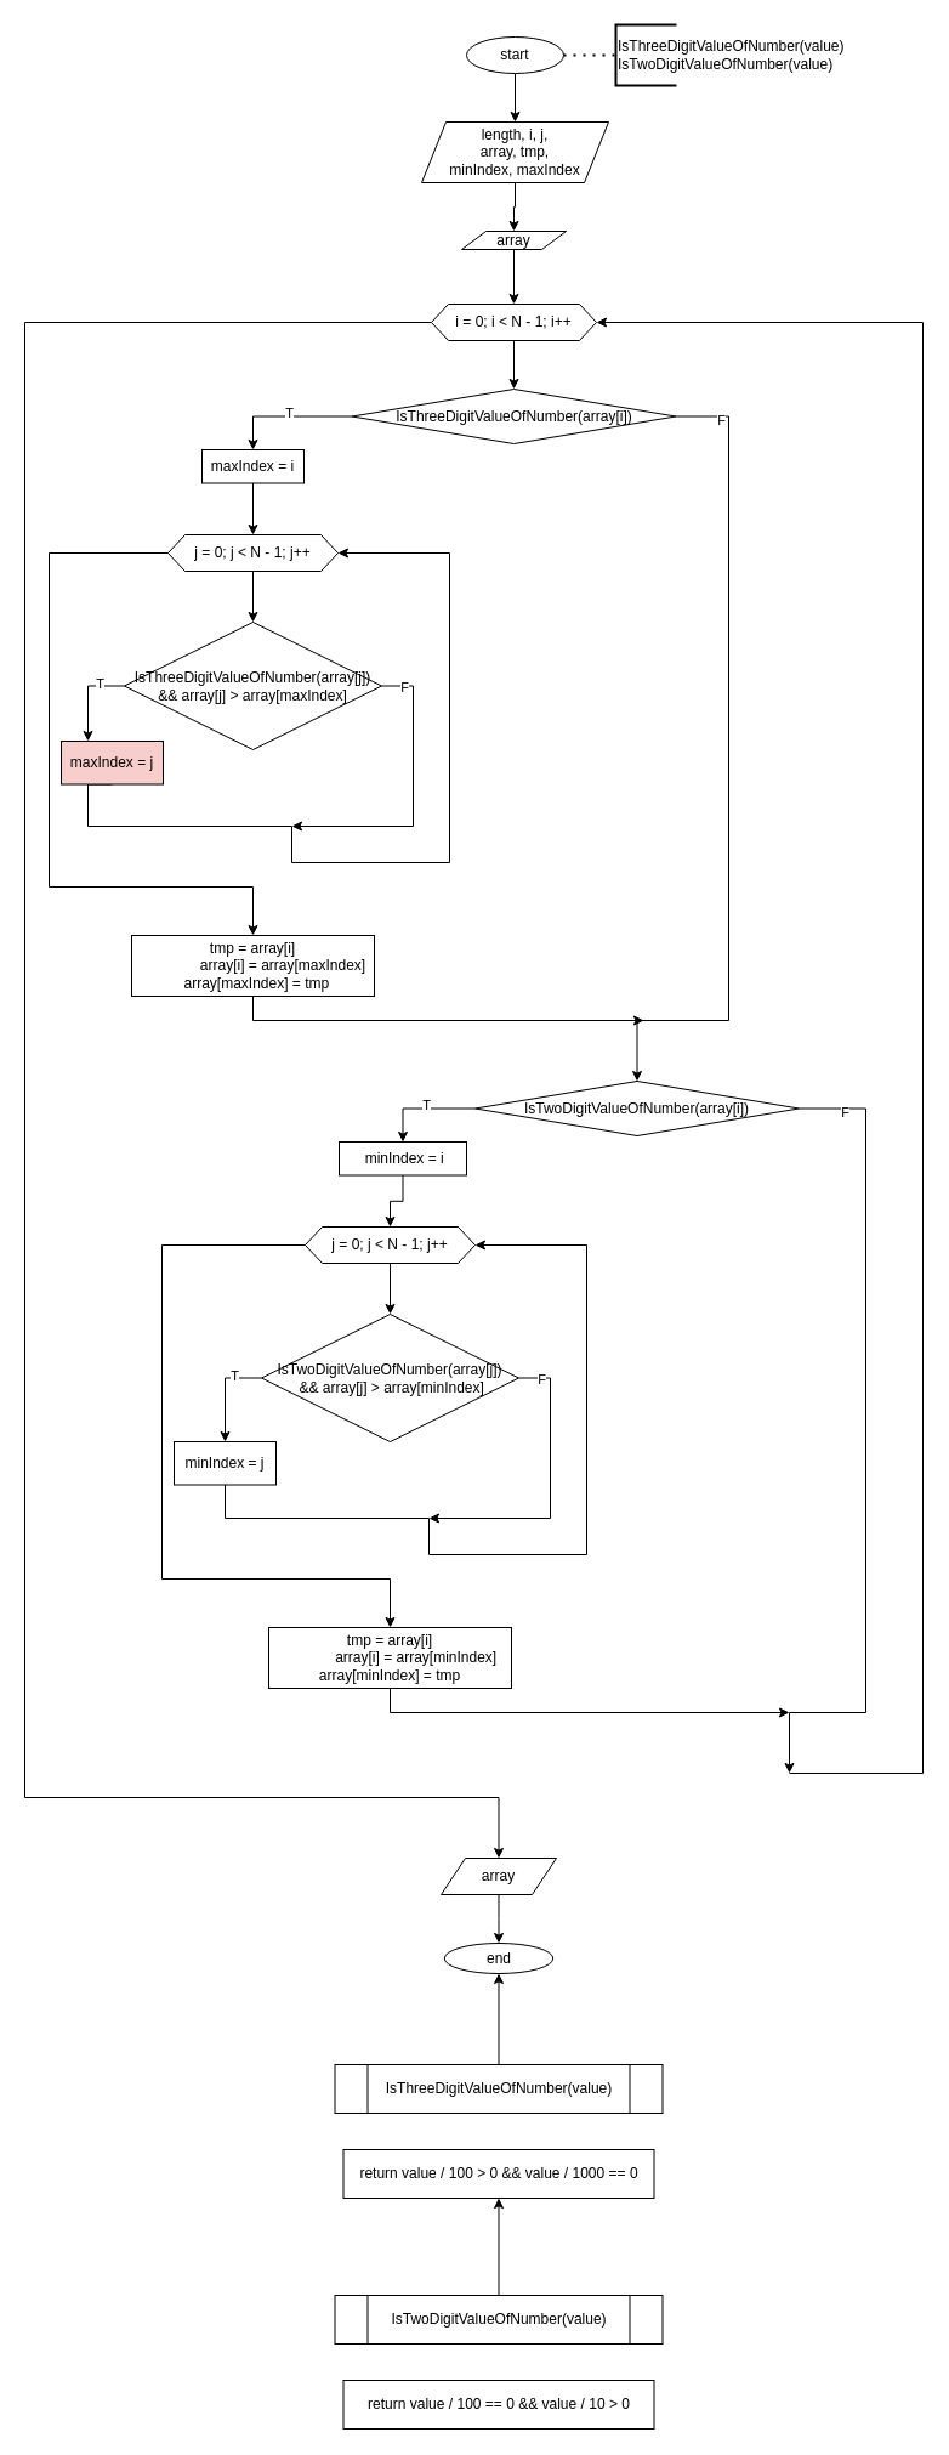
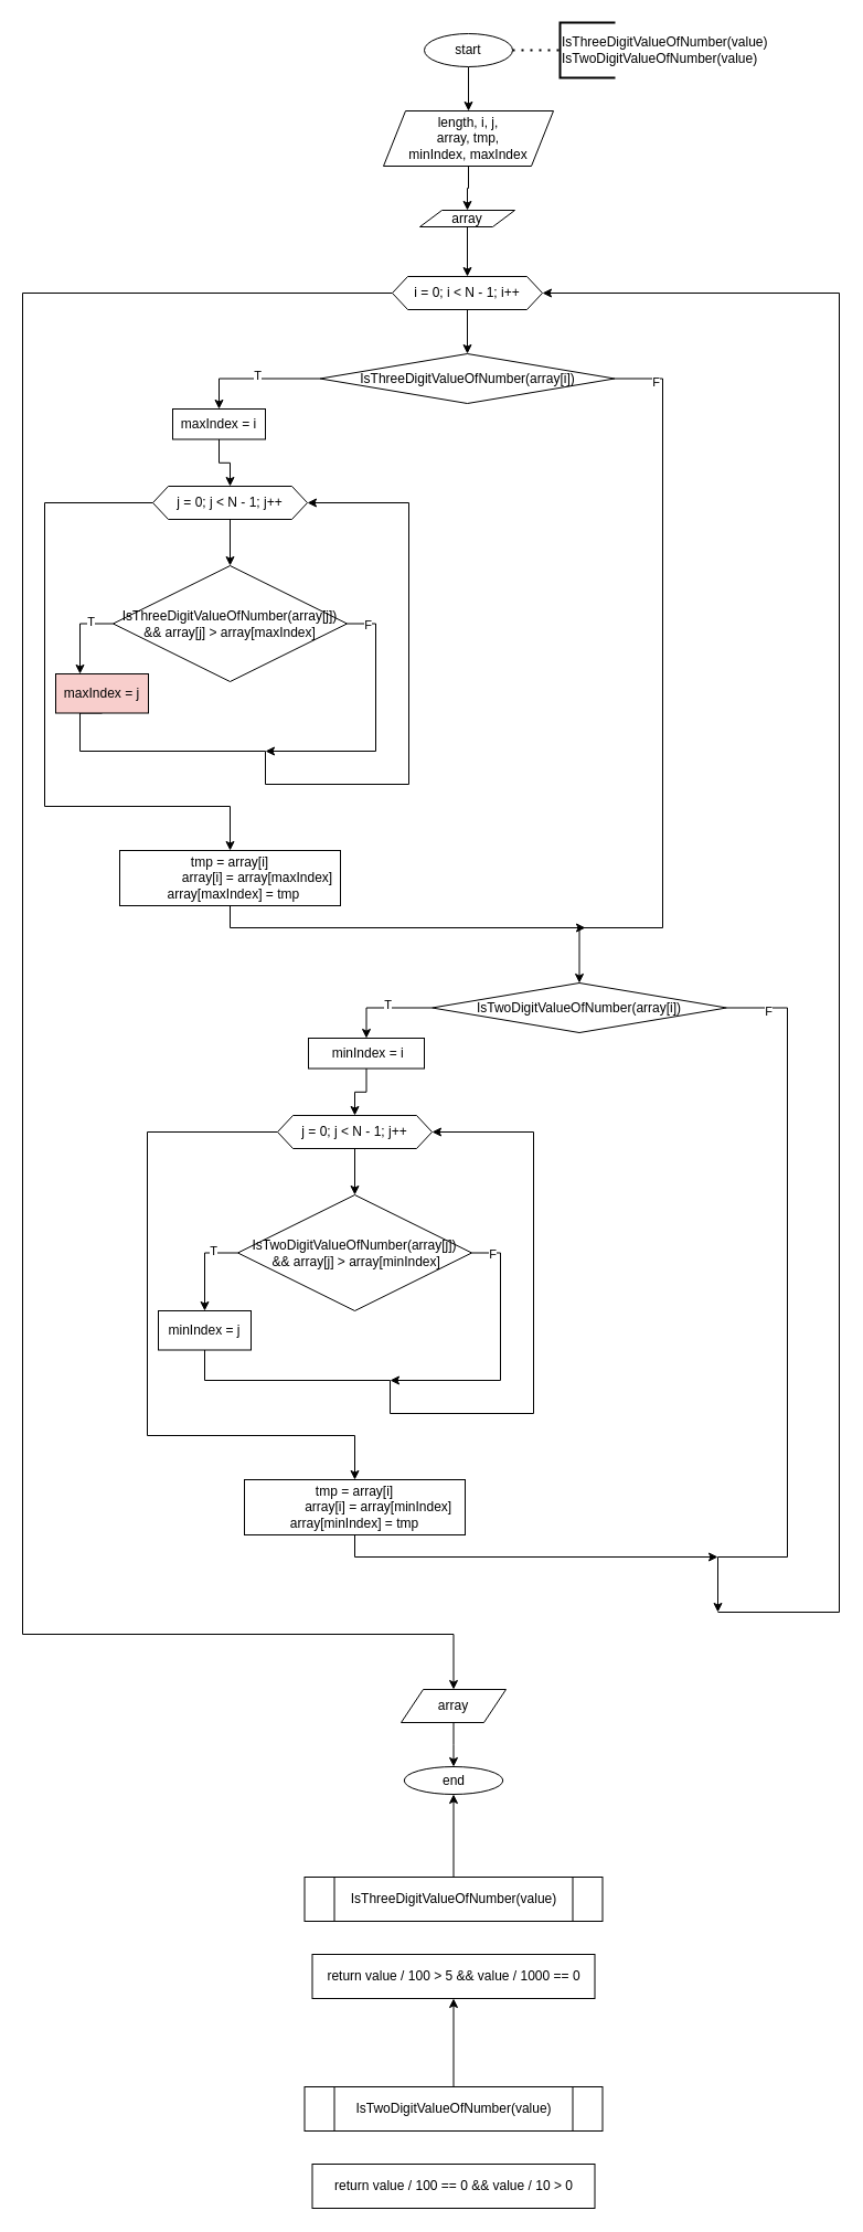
- <mxCell id="22" value="maxIndex = i" style="whiteSpace=wrap;html=1;" vertex="1" parent="1"><mxGeometry x="166" y="370" width="84" height="27.5" as="geometry" /></mxCell>
+ <mxCell id="22" value="maxIndex = i" style="whiteSpace=wrap;html=1;" vertex="1" parent="1"><mxGeometry x="156" y="370" width="84" height="27.5" as="geometry" /></mxCell>
- <mxCell id="57" value="return value / 100 &amp;gt; 0 &amp;amp;&amp;amp; value / 1000 == 0" style="whiteSpace=wrap;html=1;" vertex="1" parent="1"><mxGeometry x="282.5" y="1770" width="256" height="40" as="geometry" /></mxCell>
+ <mxCell id="57" value="return value / 100 &amp;gt; 5 &amp;amp;&amp;amp; value / 1000 == 0" style="whiteSpace=wrap;html=1;" vertex="1" parent="1"><mxGeometry x="282.5" y="1770" width="256" height="40" as="geometry" /></mxCell>
